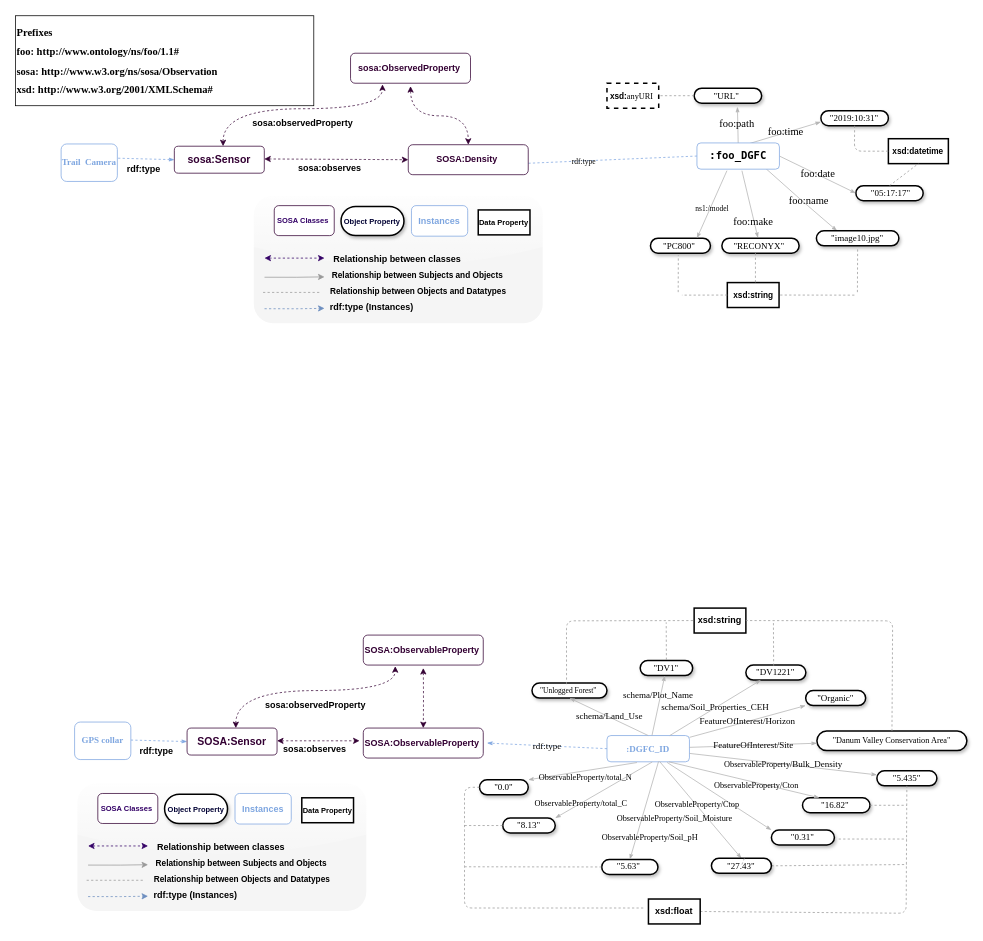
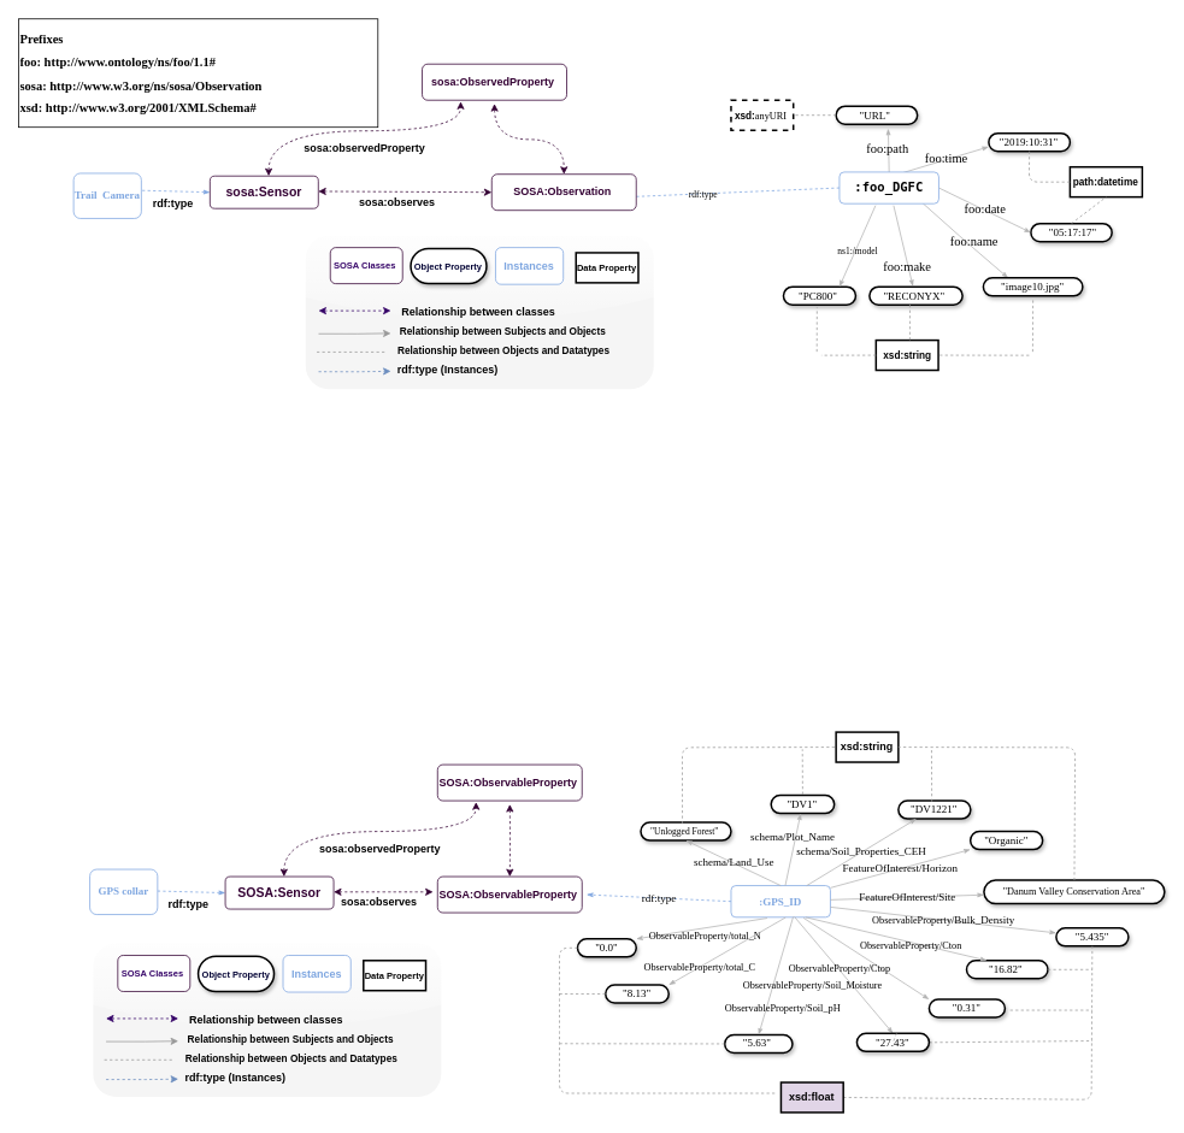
- <mxCell id="98" value="&lt;b&gt;&lt;font style=&quot;font-size: 11px&quot;&gt;xsd:datetime&lt;/font&gt;&lt;/b&gt;" style="rounded=0;whiteSpace=wrap;html=1;strokeWidth=2;" parent="1" vertex="1"><mxGeometry x="1184.31" y="184" width="80" height="33.25" as="geometry" /></mxCell>
+ <mxCell id="98" value="&lt;b&gt;&lt;font style=&quot;font-size: 11px&quot;&gt;path:datetime&lt;/font&gt;&lt;/b&gt;" style="rounded=0;whiteSpace=wrap;html=1;strokeWidth=2;" parent="1" vertex="1"><mxGeometry x="1184.31" y="184" width="80" height="33.25" as="geometry" /></mxCell>
- <mxCell id="82" value="&lt;b&gt;&lt;font style=&quot;font-size: 12px&quot; color=&quot;#330033&quot;&gt;SOSA:Density&amp;nbsp;&lt;/font&gt;&lt;/b&gt;" style="rounded=1;whiteSpace=wrap;html=1;strokeColor=#330033;" parent="1" vertex="1"><mxGeometry x="544" y="192" width="160" height="40" as="geometry" /></mxCell>
+ <mxCell id="82" value="&lt;b&gt;&lt;font style=&quot;font-size: 12px&quot; color=&quot;#330033&quot;&gt;SOSA:Observation&amp;nbsp;&lt;/font&gt;&lt;/b&gt;" style="rounded=1;whiteSpace=wrap;html=1;strokeColor=#330033;" parent="1" vertex="1"><mxGeometry x="544" y="192" width="160" height="40" as="geometry" /></mxCell>
- <mxCell id="15" value="&lt;b style=&quot;font-family: &amp;#34;verdana&amp;#34;&quot;&gt;&lt;font color=&quot;#7ea6e0&quot;&gt;:DGFC_ID&lt;/font&gt;&lt;/b&gt;" style="rounded=1;whiteSpace=wrap;html=1;strokeColor=#7EA6E0;" parent="1" vertex="1"><mxGeometry x="809" y="980" width="110" height="35" as="geometry" /></mxCell>
+ <mxCell id="15" value="&lt;b style=&quot;font-family: &amp;#34;verdana&amp;#34;&quot;&gt;&lt;font color=&quot;#7ea6e0&quot;&gt;:GPS_ID&lt;/font&gt;&lt;/b&gt;" style="rounded=1;whiteSpace=wrap;html=1;strokeColor=#7EA6E0;" parent="1" vertex="1"><mxGeometry x="809" y="980" width="110" height="35" as="geometry" /></mxCell>
- <mxCell id="70" value="&lt;b&gt;xsd:float&lt;/b&gt;" style="rounded=0;whiteSpace=wrap;html=1;strokeWidth=2;" parent="1" vertex="1"><mxGeometry x="864.31" y="1198" width="69" height="33.25" as="geometry" /></mxCell>
+ <mxCell id="70" value="&lt;b&gt;xsd:float&lt;/b&gt;" style="rounded=0;whiteSpace=wrap;html=1;strokeWidth=2;fillColor=#e1d5e7;" parent="1" vertex="1"><mxGeometry x="864.31" y="1198" width="69" height="33.25" as="geometry" /></mxCell>
